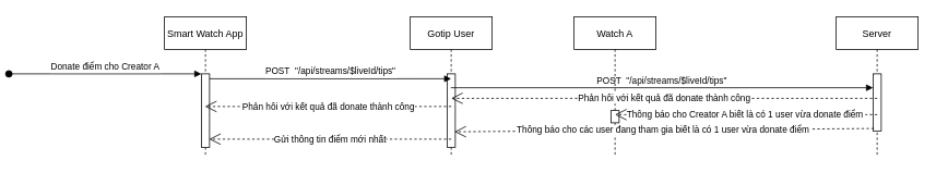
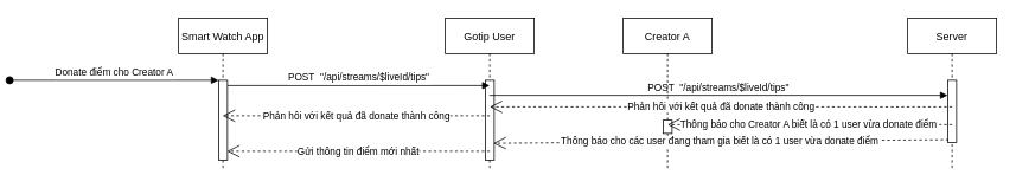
- <mxCell id="9" value="Watch A" style="shape=umlLifeline;perimeter=lifelinePerimeter;container=1;collapsible=0;recursiveResize=0;rounded=0;shadow=0;strokeWidth=1;" vertex="1" parent="1"><mxGeometry x="520" y="20" width="100" height="170" as="geometry" /></mxCell>
+ <mxCell id="9" value="Creator A" style="shape=umlLifeline;perimeter=lifelinePerimeter;container=1;collapsible=0;recursiveResize=0;rounded=0;shadow=0;strokeWidth=1;" vertex="1" parent="1"><mxGeometry x="520" y="20" width="100" height="170" as="geometry" /></mxCell>
